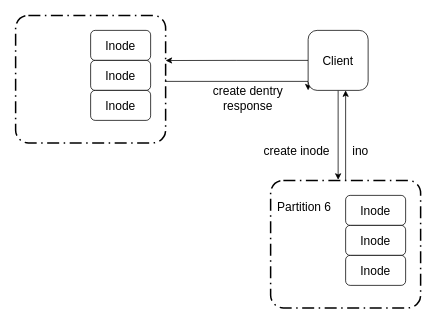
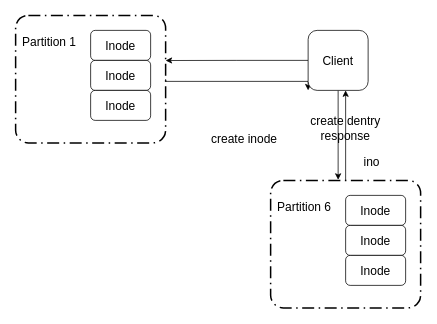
+ <mxCell id="7" value="&lt;font style=&quot;font-size: 16px&quot;&gt;Partition 1&lt;/font&gt;" style="text;html=1;strokeColor=none;fillColor=none;align=center;verticalAlign=middle;whiteSpace=wrap;rounded=0;" vertex="1" parent="1"><mxGeometry x="20" y="40" width="90" height="30" as="geometry" /></mxCell>
- <mxCell id="17" value="&lt;font style=&quot;font-size: 16px&quot;&gt;create dentry response&lt;/font&gt;" style="text;html=1;strokeColor=none;fillColor=none;align=center;verticalAlign=middle;whiteSpace=wrap;rounded=0;" vertex="1" parent="1"><mxGeometry x="260" y="120" width="140" height="20" as="geometry" /></mxCell>
+ <mxCell id="17" value="&lt;font style=&quot;font-size: 16px&quot;&gt;create dentry response&lt;/font&gt;" style="text;html=1;strokeColor=none;fillColor=none;align=center;verticalAlign=middle;whiteSpace=wrap;rounded=0;" vertex="1" parent="1"><mxGeometry x="390" y="160" width="140" height="20" as="geometry" /></mxCell>
- <mxCell id="18" value="&lt;font style=&quot;font-size: 16px&quot;&gt;create inode&lt;/font&gt;" style="text;html=1;strokeColor=none;fillColor=none;align=center;verticalAlign=middle;whiteSpace=wrap;rounded=0;" vertex="1" parent="1"><mxGeometry x="340" y="190" width="110" height="20" as="geometry" /></mxCell>
+ <mxCell id="18" value="&lt;font style=&quot;font-size: 16px&quot;&gt;create inode&lt;/font&gt;" style="text;html=1;strokeColor=none;fillColor=none;align=center;verticalAlign=middle;whiteSpace=wrap;rounded=0;" vertex="1" parent="1"><mxGeometry x="270" y="175" width="110" height="20" as="geometry" /></mxCell>
- <mxCell id="19" value="&lt;font style=&quot;font-size: 16px&quot;&gt;ino&lt;/font&gt;" style="text;html=1;strokeColor=none;fillColor=none;align=center;verticalAlign=middle;whiteSpace=wrap;rounded=0;" vertex="1" parent="1"><mxGeometry x="460" y="190" width="40" height="20" as="geometry" /></mxCell>
+ <mxCell id="19" value="&lt;font style=&quot;font-size: 16px&quot;&gt;ino&lt;/font&gt;" style="text;html=1;strokeColor=none;fillColor=none;align=center;verticalAlign=middle;whiteSpace=wrap;rounded=0;" vertex="1" parent="1"><mxGeometry x="475" y="205" width="40" height="20" as="geometry" /></mxCell>
